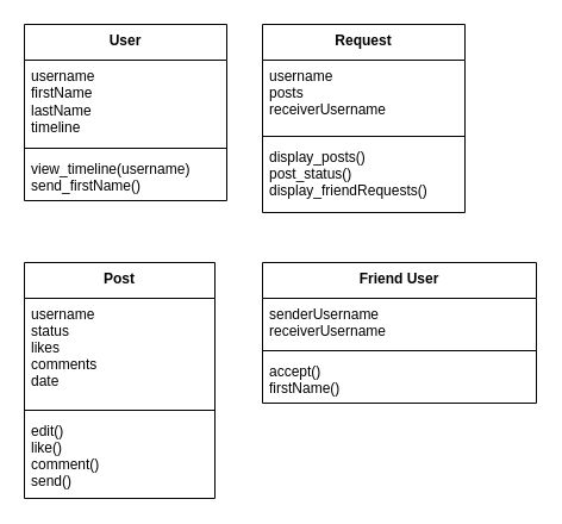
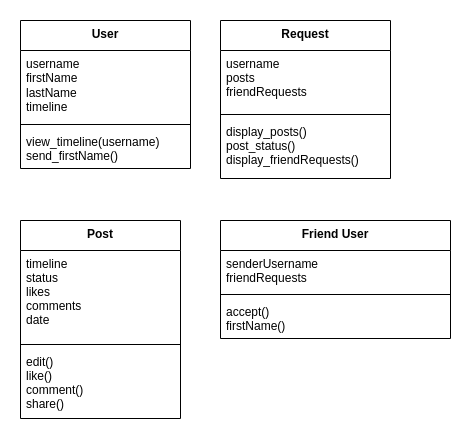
- <mxCell id="11" value="username&#10;posts&#10;receiverUsername&#10;" style="text;strokeColor=none;fillColor=none;align=left;verticalAlign=top;spacingLeft=4;spacingRight=4;overflow=hidden;rotatable=0;points=[[0,0.5],[1,0.5]];portConstraint=eastwest;html=0;autosize=1;" parent="10" vertex="1"><mxGeometry y="30" width="170" height="60" as="geometry" /></mxCell>
+ <mxCell id="11" value="username&#10;posts&#10;friendRequests&#10;" style="text;strokeColor=none;fillColor=none;align=left;verticalAlign=top;spacingLeft=4;spacingRight=4;overflow=hidden;rotatable=0;points=[[0,0.5],[1,0.5]];portConstraint=eastwest;html=0;autosize=1;" parent="10" vertex="1"><mxGeometry y="30" width="170" height="60" as="geometry" /></mxCell>
- <mxCell id="7" value="username&#10;status&#10;likes&#10;comments&#10;date&#10;" style="text;strokeColor=none;fillColor=none;align=left;verticalAlign=top;spacingLeft=4;spacingRight=4;overflow=hidden;rotatable=0;points=[[0,0.5],[1,0.5]];portConstraint=eastwest;html=0;autosize=1;" parent="6" vertex="1"><mxGeometry y="30" width="160" height="90" as="geometry" /></mxCell>
+ <mxCell id="7" value="timeline&#10;status&#10;likes&#10;comments&#10;date&#10;" style="text;strokeColor=none;fillColor=none;align=left;verticalAlign=top;spacingLeft=4;spacingRight=4;overflow=hidden;rotatable=0;points=[[0,0.5],[1,0.5]];portConstraint=eastwest;html=0;autosize=1;" parent="6" vertex="1"><mxGeometry y="30" width="160" height="90" as="geometry" /></mxCell>
- <mxCell id="15" value="senderUsername&#10;receiverUsername" style="text;strokeColor=none;fillColor=none;align=left;verticalAlign=top;spacingLeft=4;spacingRight=4;overflow=hidden;rotatable=0;points=[[0,0.5],[1,0.5]];portConstraint=eastwest;html=0;autosize=1;" parent="14" vertex="1"><mxGeometry y="30" width="230" height="40" as="geometry" /></mxCell>
+ <mxCell id="15" value="senderUsername&#10;friendRequests" style="text;strokeColor=none;fillColor=none;align=left;verticalAlign=top;spacingLeft=4;spacingRight=4;overflow=hidden;rotatable=0;points=[[0,0.5],[1,0.5]];portConstraint=eastwest;html=0;autosize=1;" parent="14" vertex="1"><mxGeometry y="30" width="230" height="40" as="geometry" /></mxCell>
- <mxCell id="9" value="edit()&#10;like()&#10;comment()&#10;send()" style="text;strokeColor=none;fillColor=none;align=left;verticalAlign=top;spacingLeft=4;spacingRight=4;overflow=hidden;rotatable=0;points=[[0,0.5],[1,0.5]];portConstraint=eastwest;html=0;autosize=1;" parent="6" vertex="1"><mxGeometry y="128" width="160" height="70" as="geometry" /></mxCell>
+ <mxCell id="9" value="edit()&#10;like()&#10;comment()&#10;share()" style="text;strokeColor=none;fillColor=none;align=left;verticalAlign=top;spacingLeft=4;spacingRight=4;overflow=hidden;rotatable=0;points=[[0,0.5],[1,0.5]];portConstraint=eastwest;html=0;autosize=1;" parent="6" vertex="1"><mxGeometry y="128" width="160" height="70" as="geometry" /></mxCell>
